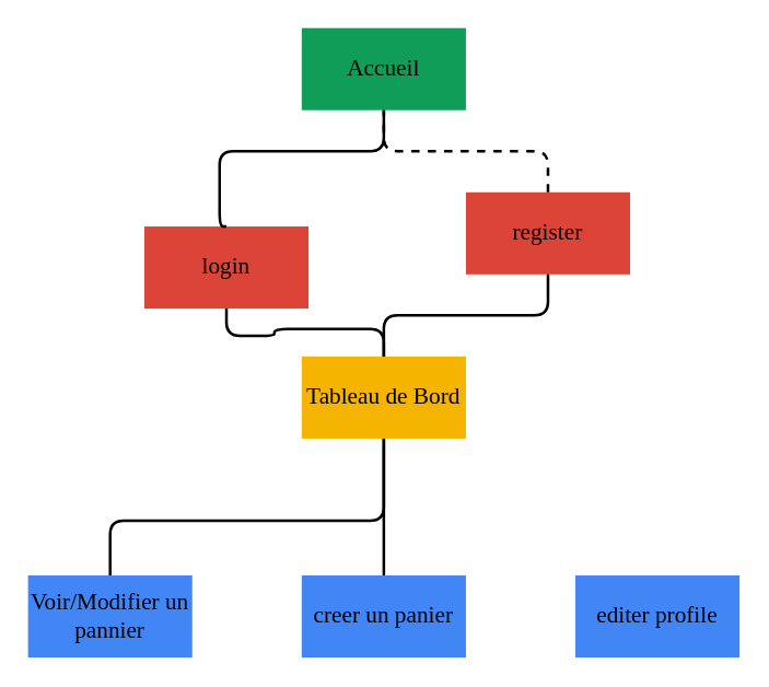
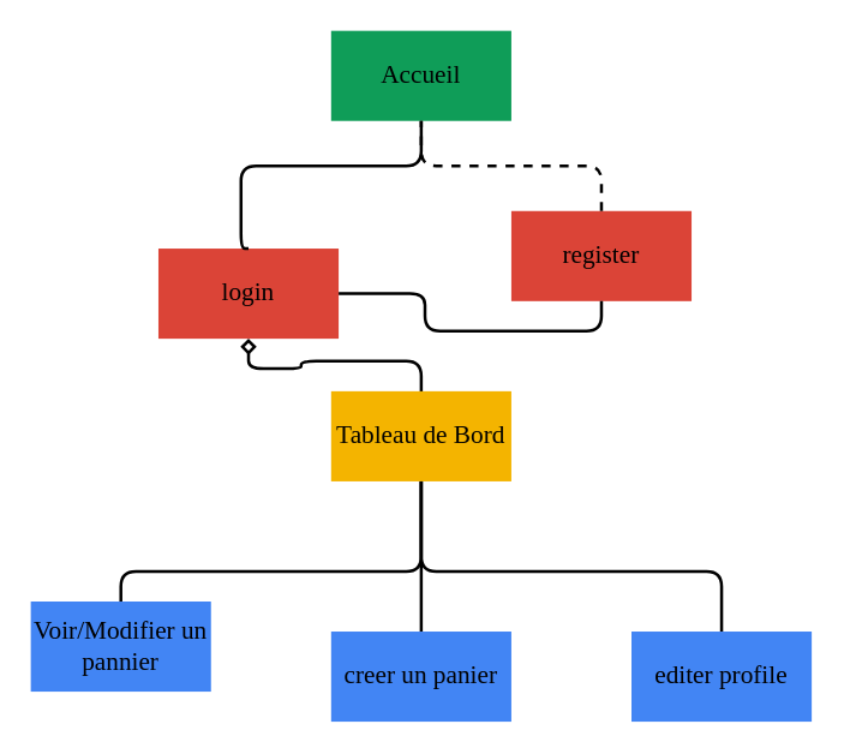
- <mxCell id="13" style="edgeStyle=orthogonalEdgeStyle;rounded=1;orthogonalLoop=1;jettySize=auto;html=1;strokeWidth=2;endArrow=none;endFill=0;entryX=0.5;entryY=0;entryDx=0;entryDy=0;exitX=0.5;exitY=1;exitDx=0;exitDy=0;" edge="1" parent="1" source="12" target="4"><mxGeometry relative="1" as="geometry"><mxPoint x="290" y="190" as="targetPoint" /><mxPoint x="410" y="250" as="sourcePoint" /></mxGeometry></mxCell>
+ <mxCell id="13" style="edgeStyle=orthogonalEdgeStyle;rounded=1;orthogonalLoop=1;jettySize=auto;html=1;strokeWidth=2;endArrow=none;endFill=0;exitX=0.5;exitY=1;exitDx=0;exitDy=0;" edge="1" parent="1" source="12" target="11"><mxGeometry relative="1" as="geometry"><mxPoint x="290" y="190" as="targetPoint" /><mxPoint x="410" y="250" as="sourcePoint" /></mxGeometry></mxCell>
- <mxCell id="3" style="edgeStyle=orthogonalEdgeStyle;rounded=1;orthogonalLoop=1;jettySize=auto;html=1;strokeWidth=2;endArrow=none;endFill=0;entryX=0.5;entryY=1;entryDx=0;entryDy=0;" edge="1" parent="1" source="4" target="11"><mxGeometry relative="1" as="geometry"><mxPoint x="280" y="120" as="targetPoint" /></mxGeometry></mxCell>
+ <mxCell id="3" style="edgeStyle=orthogonalEdgeStyle;rounded=1;orthogonalLoop=1;jettySize=auto;html=1;strokeWidth=2;endArrow=diamond;endFill=0;entryX=0.5;entryY=1;entryDx=0;entryDy=0;" edge="1" parent="1" source="4" target="11"><mxGeometry relative="1" as="geometry"><mxPoint x="280" y="120" as="targetPoint" /></mxGeometry></mxCell>
+ <mxCell id="9" style="edgeStyle=orthogonalEdgeStyle;rounded=1;orthogonalLoop=1;jettySize=auto;html=1;strokeWidth=2;entryX=0.5;entryY=1;entryDx=0;entryDy=0;endArrow=none;endFill=0;" edge="1" parent="1" source="10" target="4"><mxGeometry relative="1" as="geometry"><mxPoint x="280" y="360" as="targetPoint" /><Array as="points"><mxPoint x="480" y="380" /><mxPoint x="280" y="380" /></Array></mxGeometry></mxCell>
- <mxCell id="6" value="&lt;h3&gt;&lt;font style=&quot;font-weight: normal ; font-size: 17px&quot; face=&quot;Verdana&quot;&gt;Voir/Modifier un pannier&lt;/font&gt;&lt;/h3&gt;" style="rounded=0;whiteSpace=wrap;html=1;fillColor=#4285F4;strokeColor=none;" vertex="1" parent="1"><mxGeometry x="20" y="420" width="120" height="60" as="geometry" /></mxCell>
+ <mxCell id="6" value="&lt;h3&gt;&lt;font style=&quot;font-weight: normal ; font-size: 17px&quot; face=&quot;Verdana&quot;&gt;Voir/Modifier un pannier&lt;/font&gt;&lt;/h3&gt;" style="rounded=0;whiteSpace=wrap;html=1;fillColor=#4285F4;strokeColor=none;" vertex="1" parent="1"><mxGeometry x="20" y="400" width="120" height="60" as="geometry" /></mxCell>
